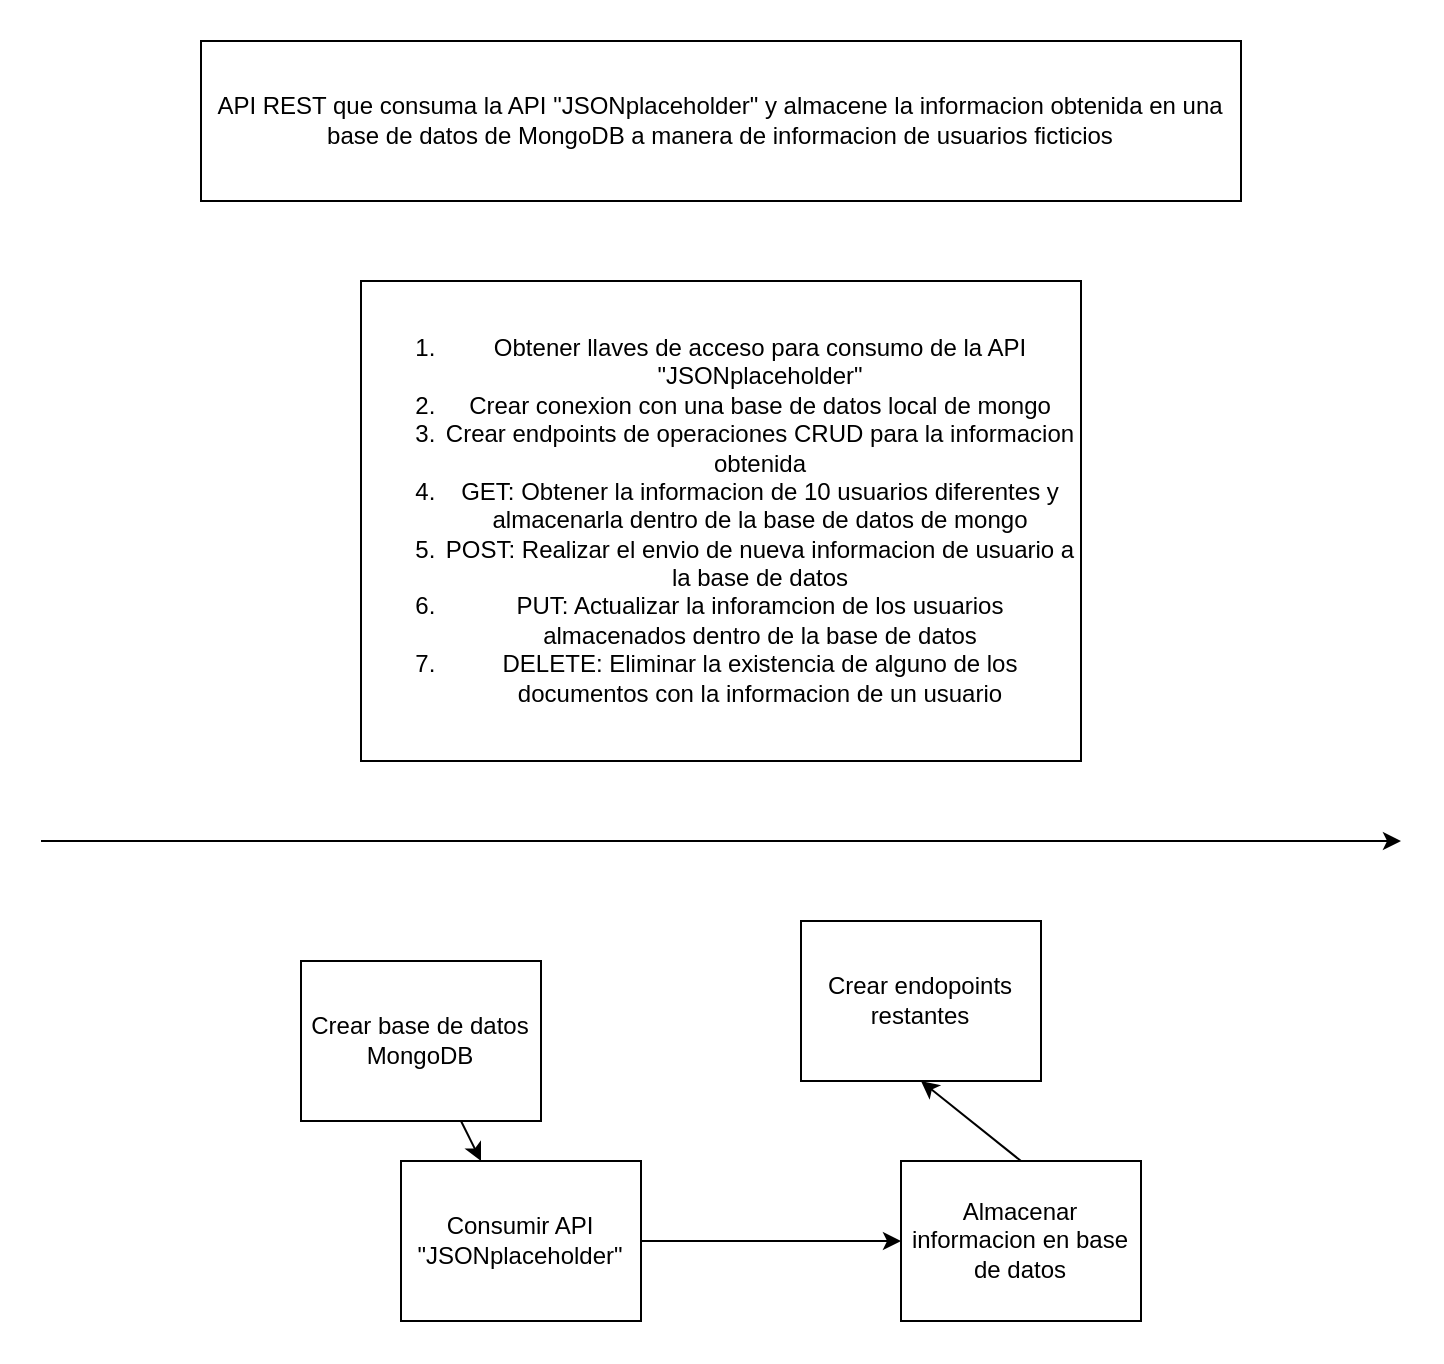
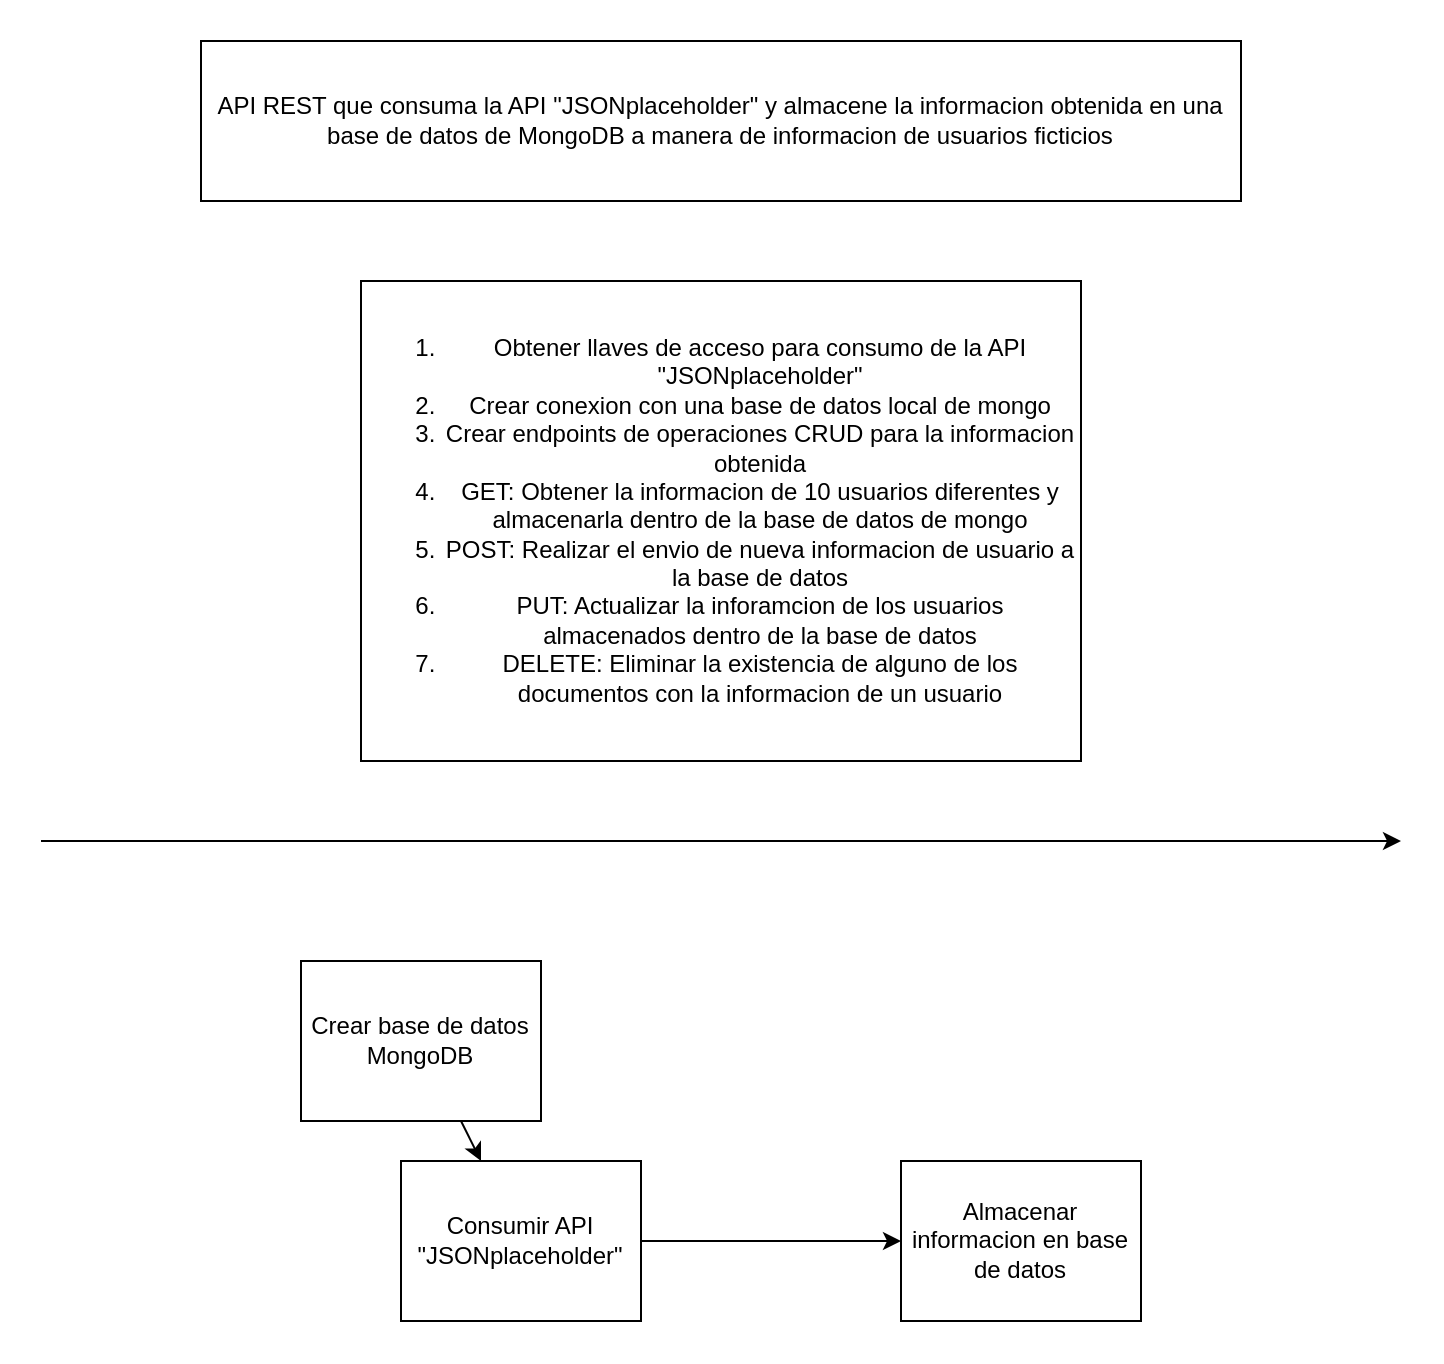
- <mxCell id="11" value="Crear endopoints restantes" style="whiteSpace=wrap;html=1;" parent="1" vertex="1"><mxGeometry x="400" y="460" width="120" height="80" as="geometry" /></mxCell>
- <mxCell id="9" style="edgeStyle=none;html=1;exitX=0.5;exitY=0;exitDx=0;exitDy=0;entryX=0.5;entryY=1;entryDx=0;entryDy=0;" parent="1" source="10" target="11" edge="1"><mxGeometry relative="1" as="geometry" /></mxCell>
